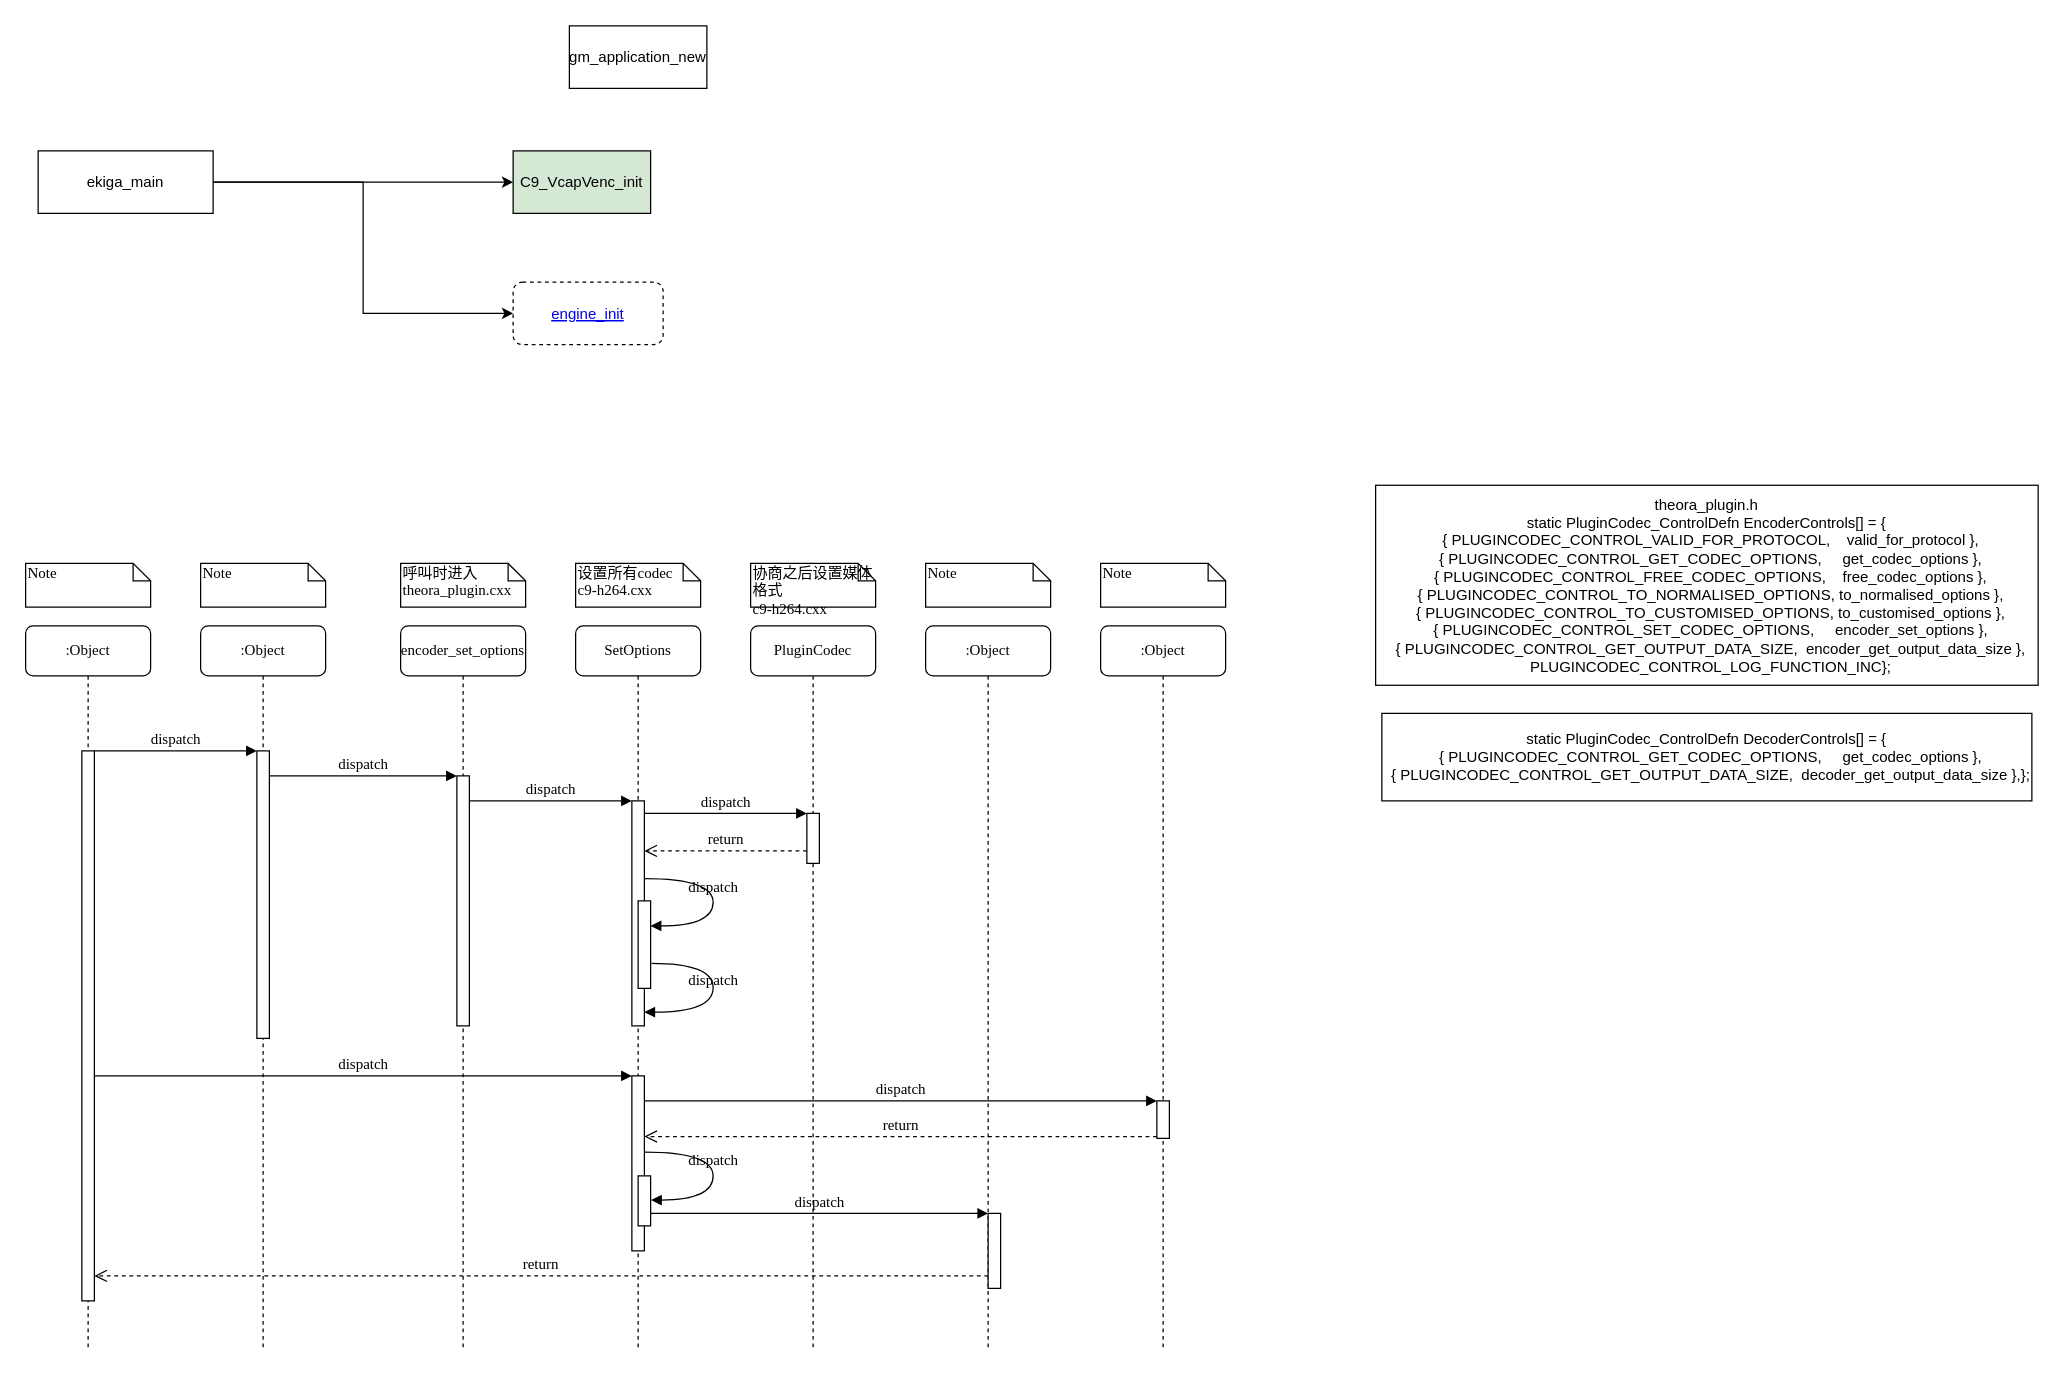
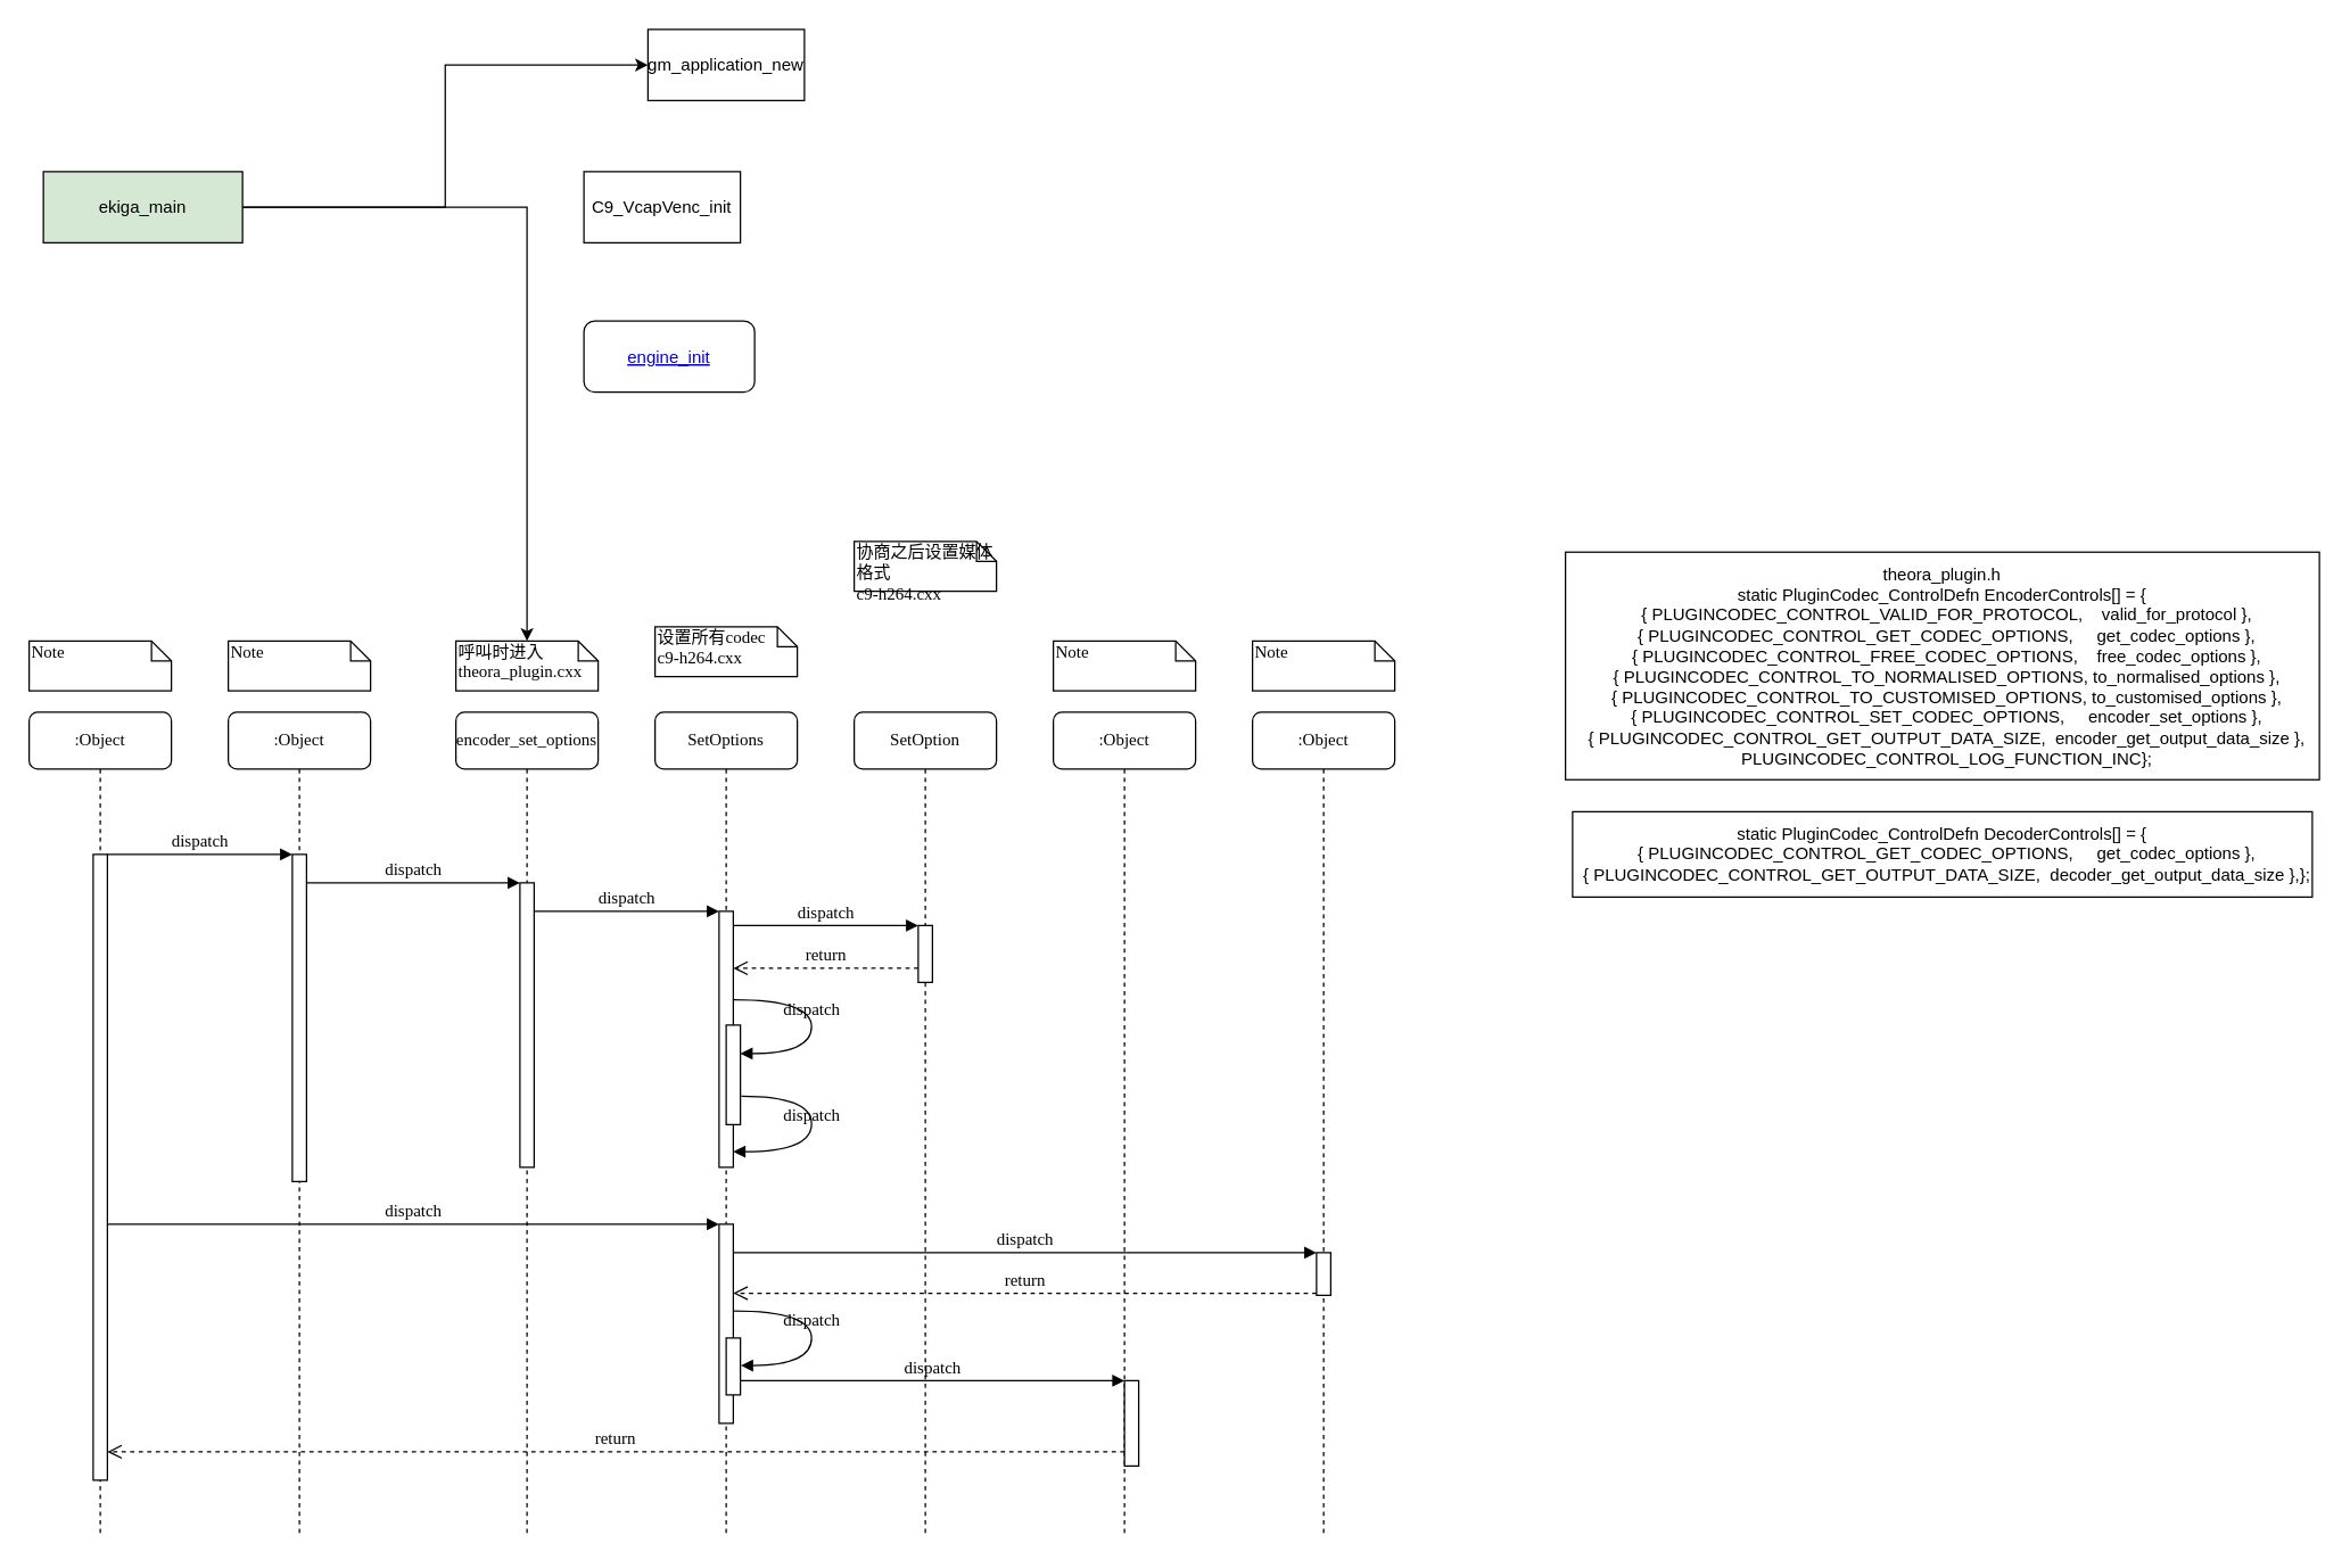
+ <mxCell id="40" style="edgeStyle=orthogonalEdgeStyle;rounded=0;orthogonalLoop=1;jettySize=auto;html=1;entryX=0;entryY=0.5;entryDx=0;entryDy=0;" edge="1" parent="1" source="42" target="44"><mxGeometry relative="1" as="geometry" /></mxCell>
- <mxCell id="42" value="ekiga_main" style="html=1;whiteSpace=wrap;" vertex="1" parent="1"><mxGeometry x="30" y="120" width="140" height="50" as="geometry" /></mxCell>
+ <mxCell id="42" value="ekiga_main" style="html=1;whiteSpace=wrap;fillColor=#d5e8d4;" vertex="1" parent="1"><mxGeometry x="30" y="120" width="140" height="50" as="geometry" /></mxCell>
- <mxCell id="39" value="" style="edgeStyle=orthogonalEdgeStyle;rounded=0;orthogonalLoop=1;jettySize=auto;html=1;" edge="1" parent="1" source="42" target="45"><mxGeometry relative="1" as="geometry" /></mxCell>
+ <mxCell id="39" value="" style="edgeStyle=orthogonalEdgeStyle;rounded=0;orthogonalLoop=1;jettySize=auto;html=1;" edge="1" parent="1" source="42" target="34"><mxGeometry relative="1" as="geometry" /></mxCell>
- <mxCell id="45" value="C9_VcapVenc_init" style="html=1;whiteSpace=wrap;fillColor=#d5e8d4;" vertex="1" parent="1"><mxGeometry x="410" y="120" width="110" height="50" as="geometry" /></mxCell>
+ <mxCell id="45" value="C9_VcapVenc_init" style="html=1;whiteSpace=wrap;" vertex="1" parent="1"><mxGeometry x="410" y="120" width="110" height="50" as="geometry" /></mxCell>
- <mxCell id="41" style="edgeStyle=orthogonalEdgeStyle;rounded=0;orthogonalLoop=1;jettySize=auto;html=1;exitX=1;exitY=0.5;exitDx=0;exitDy=0;entryX=0;entryY=0.5;entryDx=0;entryDy=0;" edge="1" parent="1" source="42" target="43"><mxGeometry relative="1" as="geometry"><mxPoint x="410" y="245" as="targetPoint" /></mxGeometry></mxCell>
- <mxCell id="43" value="engine_init" style="fontColor=#0000EE;fontStyle=4;rounded=1;overflow=hidden;spacing=10;dashed=1;" vertex="1" parent="1"><mxGeometry x="410" y="225" width="120" height="50" as="geometry" /></mxCell>
+ <mxCell id="43" value="engine_init" style="fontColor=#0000EE;fontStyle=4;rounded=1;overflow=hidden;spacing=10;" vertex="1" parent="1"><mxGeometry x="410" y="225" width="120" height="50" as="geometry" /></mxCell>
- <mxCell id="35" value="设置所有codec&lt;br&gt;c9-h264.cxx" style="shape=note;whiteSpace=wrap;html=1;size=14;verticalAlign=top;align=left;spacingTop=-6;rounded=0;shadow=0;comic=0;labelBackgroundColor=none;strokeWidth=1;fontFamily=Verdana;fontSize=12" parent="1" vertex="1"><mxGeometry x="460" y="450" width="100" height="35" as="geometry" /></mxCell>
+ <mxCell id="35" value="设置所有codec&lt;br&gt;c9-h264.cxx" style="shape=note;whiteSpace=wrap;html=1;size=14;verticalAlign=top;align=left;spacingTop=-6;rounded=0;shadow=0;comic=0;labelBackgroundColor=none;strokeWidth=1;fontFamily=Verdana;fontSize=12" parent="1" vertex="1"><mxGeometry x="460" y="440" width="100" height="35" as="geometry" /></mxCell>
- <mxCell id="37" value="协商之后设置媒体格式&lt;br&gt;c9-h264.cxx" style="shape=note;whiteSpace=wrap;html=1;size=14;verticalAlign=top;align=left;spacingTop=-6;rounded=0;shadow=0;comic=0;labelBackgroundColor=none;strokeWidth=1;fontFamily=Verdana;fontSize=12" parent="1" vertex="1"><mxGeometry x="600" y="450" width="100" height="35" as="geometry" /></mxCell>
+ <mxCell id="37" value="协商之后设置媒体格式&lt;br&gt;c9-h264.cxx" style="shape=note;whiteSpace=wrap;html=1;size=14;verticalAlign=top;align=left;spacingTop=-6;rounded=0;shadow=0;comic=0;labelBackgroundColor=none;strokeWidth=1;fontFamily=Verdana;fontSize=12" parent="1" vertex="1"><mxGeometry x="600" y="380" width="100" height="35" as="geometry" /></mxCell>
- <mxCell id="7" value="PluginCodec" style="shape=umlLifeline;perimeter=lifelinePerimeter;whiteSpace=wrap;html=1;container=1;collapsible=0;recursiveResize=0;outlineConnect=0;rounded=1;shadow=0;comic=0;labelBackgroundColor=none;strokeWidth=1;fontFamily=Verdana;fontSize=12;align=center;" parent="1" vertex="1"><mxGeometry x="600" y="500" width="100" height="580" as="geometry" /></mxCell>
+ <mxCell id="7" value="SetOption" style="shape=umlLifeline;perimeter=lifelinePerimeter;whiteSpace=wrap;html=1;container=1;collapsible=0;recursiveResize=0;outlineConnect=0;rounded=1;shadow=0;comic=0;labelBackgroundColor=none;strokeWidth=1;fontFamily=Verdana;fontSize=12;align=center;" parent="1" vertex="1"><mxGeometry x="600" y="500" width="100" height="580" as="geometry" /></mxCell>
- <mxCell id="47" value="&lt;div&gt;static PluginCodec_ControlDefn DecoderControls[] = {&lt;/div&gt;&lt;div&gt;&amp;nbsp; { PLUGINCODEC_CONTROL_GET_CODEC_OPTIONS,&amp;nbsp; &amp;nbsp; &amp;nbsp;get_codec_options },&lt;/div&gt;&lt;div&gt;&amp;nbsp; { PLUGINCODEC_CONTROL_GET_OUTPUT_DATA_SIZE,&amp;nbsp; decoder_get_output_data_size },&lt;span style=&quot;background-color: initial;&quot;&gt;};&lt;/span&gt;&lt;/div&gt;" style="rounded=0;whiteSpace=wrap;html=1;" vertex="1" parent="1"><mxGeometry x="1105" y="570" width="520" height="70" as="geometry" /></mxCell>
+ <mxCell id="47" value="&lt;div&gt;static PluginCodec_ControlDefn DecoderControls[] = {&lt;/div&gt;&lt;div&gt;&amp;nbsp; { PLUGINCODEC_CONTROL_GET_CODEC_OPTIONS,&amp;nbsp; &amp;nbsp; &amp;nbsp;get_codec_options },&lt;/div&gt;&lt;div&gt;&amp;nbsp; { PLUGINCODEC_CONTROL_GET_OUTPUT_DATA_SIZE,&amp;nbsp; decoder_get_output_data_size },&lt;span style=&quot;background-color: initial;&quot;&gt;};&lt;/span&gt;&lt;/div&gt;" style="rounded=0;whiteSpace=wrap;html=1;" vertex="1" parent="1"><mxGeometry x="1105" y="570" width="520" height="60" as="geometry" /></mxCell>
